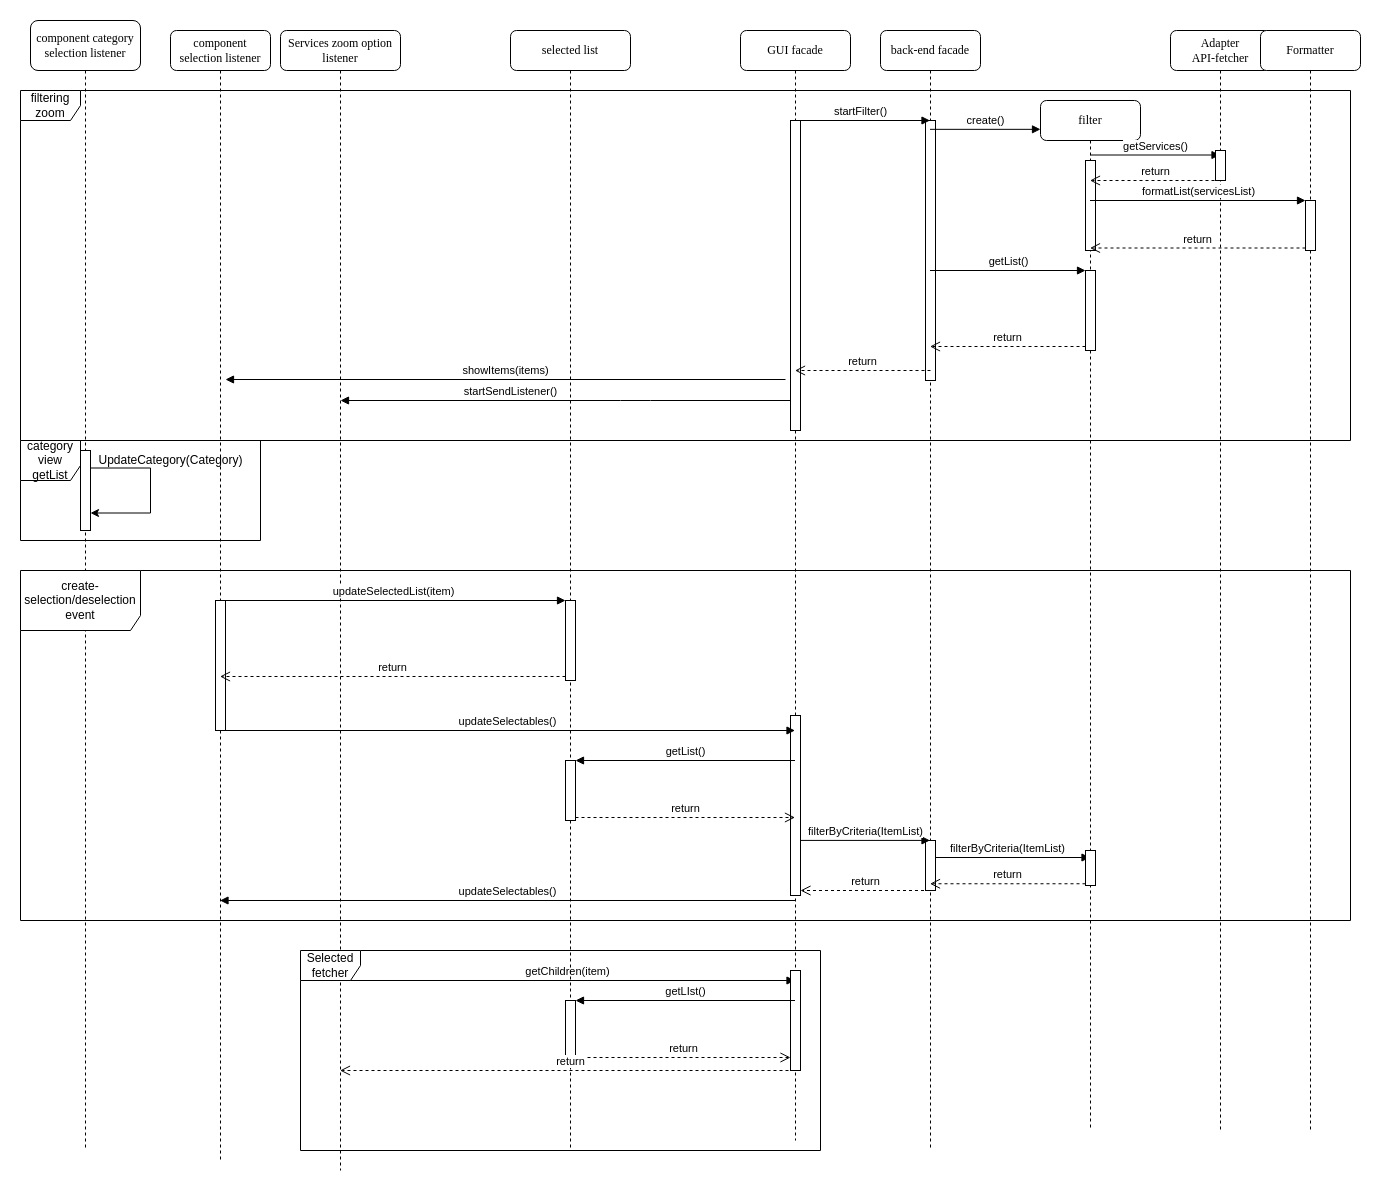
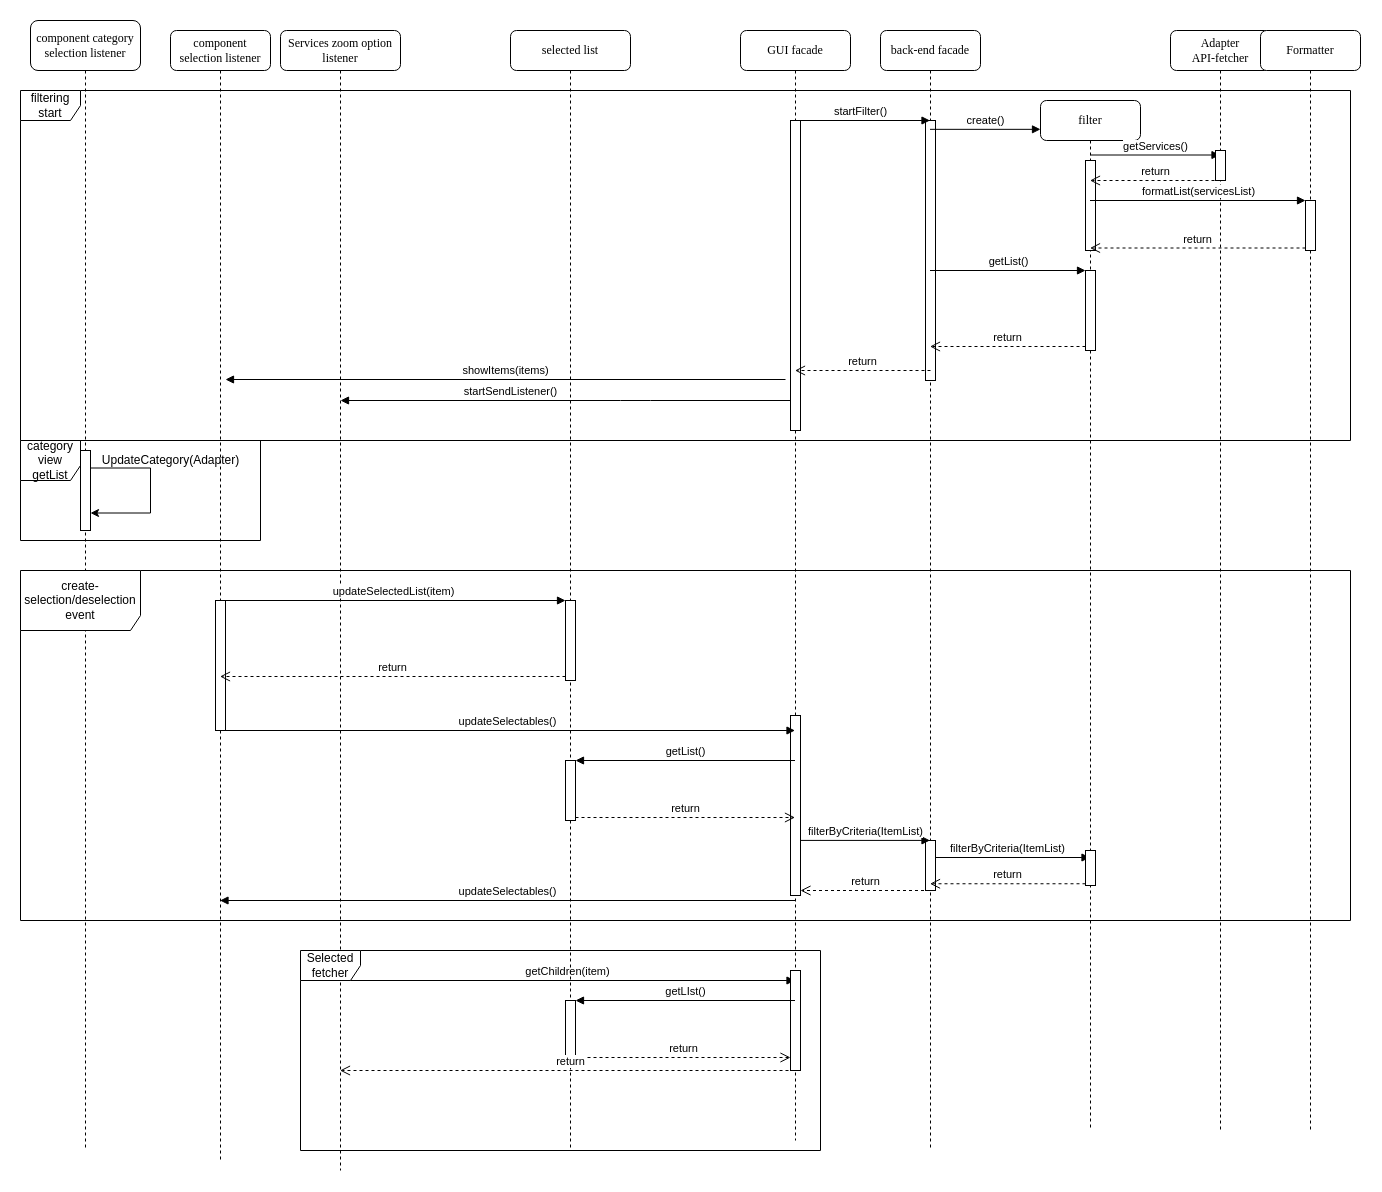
- <mxCell id="35" value="filtering zoom" style="shape=umlFrame;whiteSpace=wrap;html=1;" parent="1" vertex="1"><mxGeometry x="20" y="90" width="1330" height="350" as="geometry" /></mxCell>
+ <mxCell id="35" value="filtering start" style="shape=umlFrame;whiteSpace=wrap;html=1;" parent="1" vertex="1"><mxGeometry x="20" y="90" width="1330" height="350" as="geometry" /></mxCell>
- <mxCell id="39" value="UpdateCategory(Category)" style="text;html=1;align=center;verticalAlign=middle;resizable=0;points=[];autosize=1;strokeColor=none;fillColor=none;" parent="1" vertex="1"><mxGeometry x="90" y="450" width="160" height="20" as="geometry" /></mxCell>
+ <mxCell id="39" value="UpdateCategory(Adapter)" style="text;html=1;align=center;verticalAlign=middle;resizable=0;points=[];autosize=1;strokeColor=none;fillColor=none;" parent="1" vertex="1"><mxGeometry x="90" y="450" width="160" height="20" as="geometry" /></mxCell>
